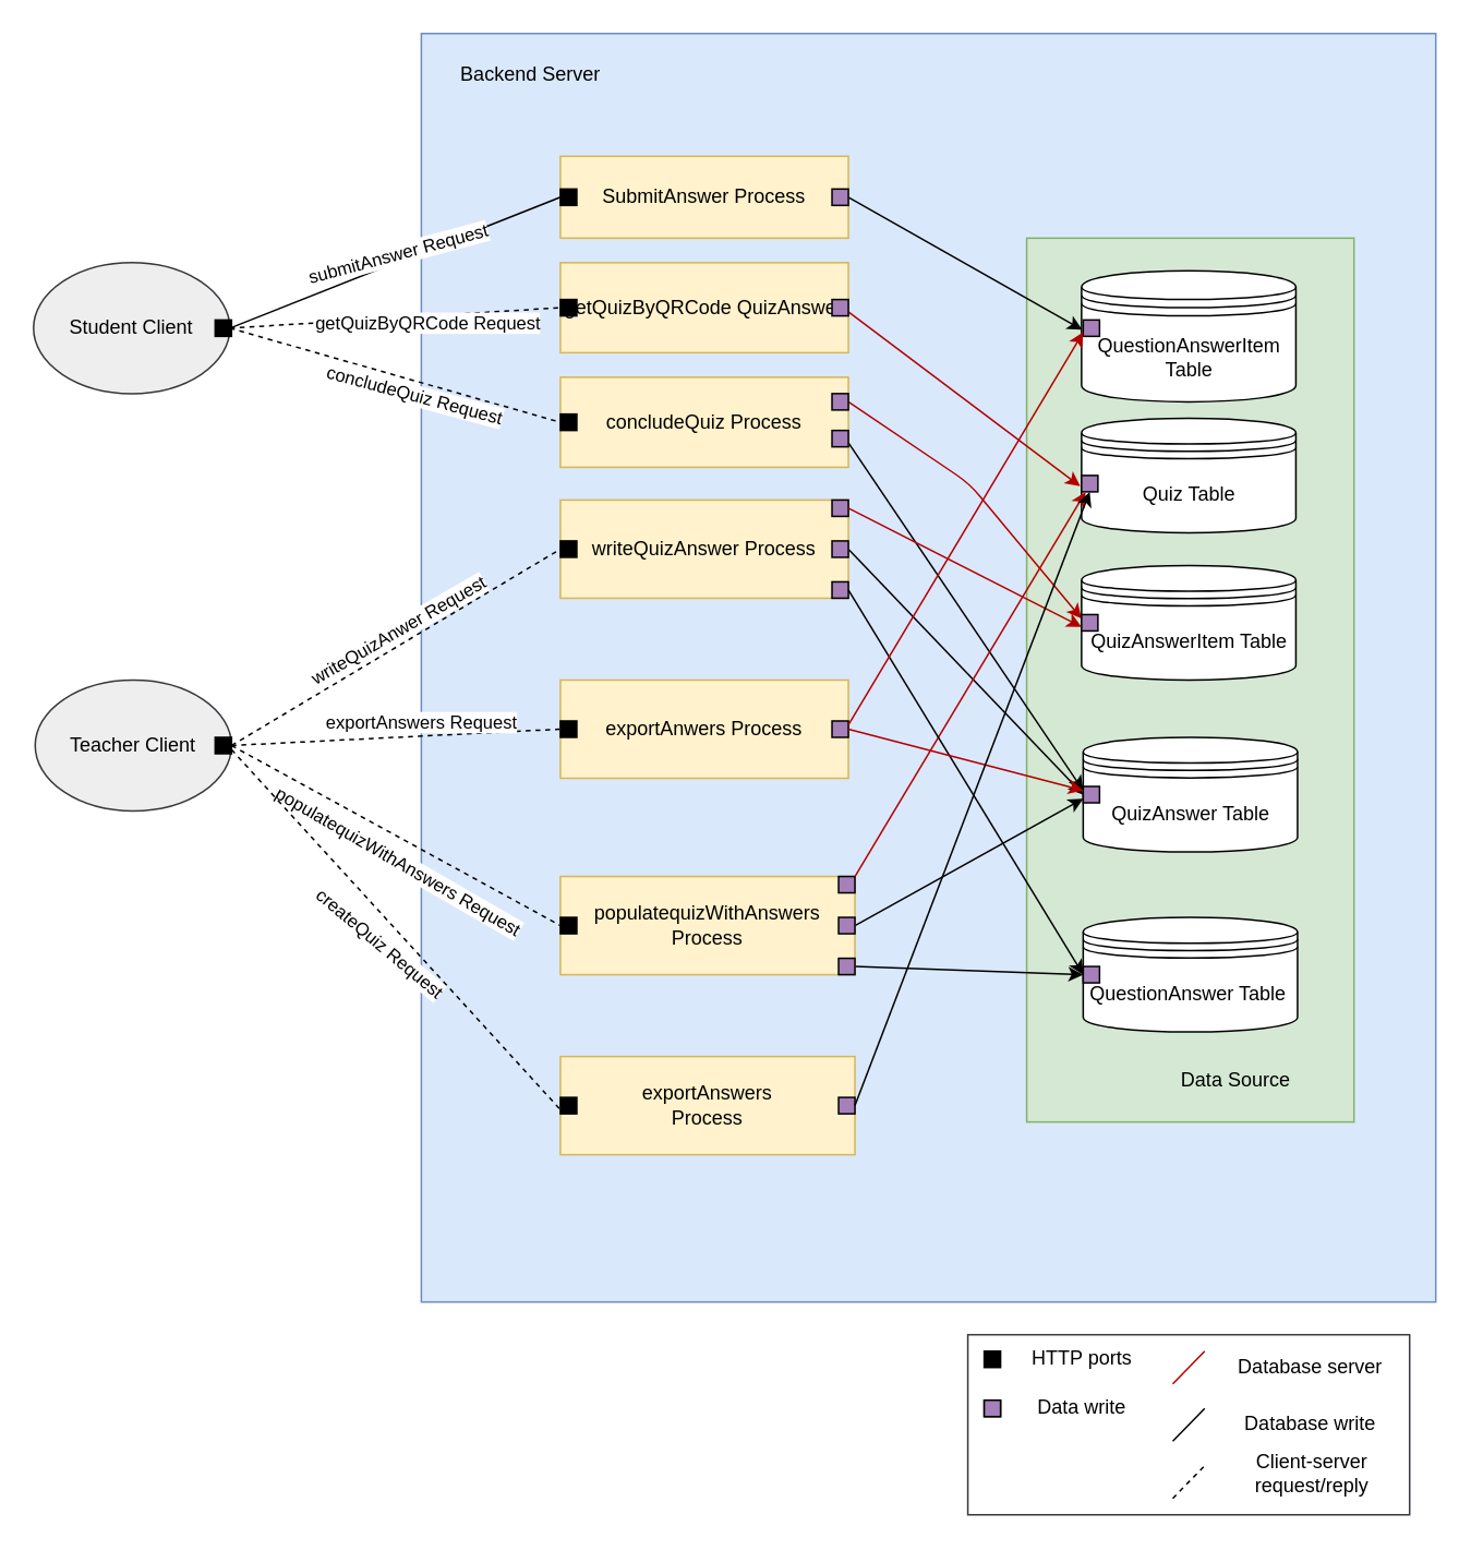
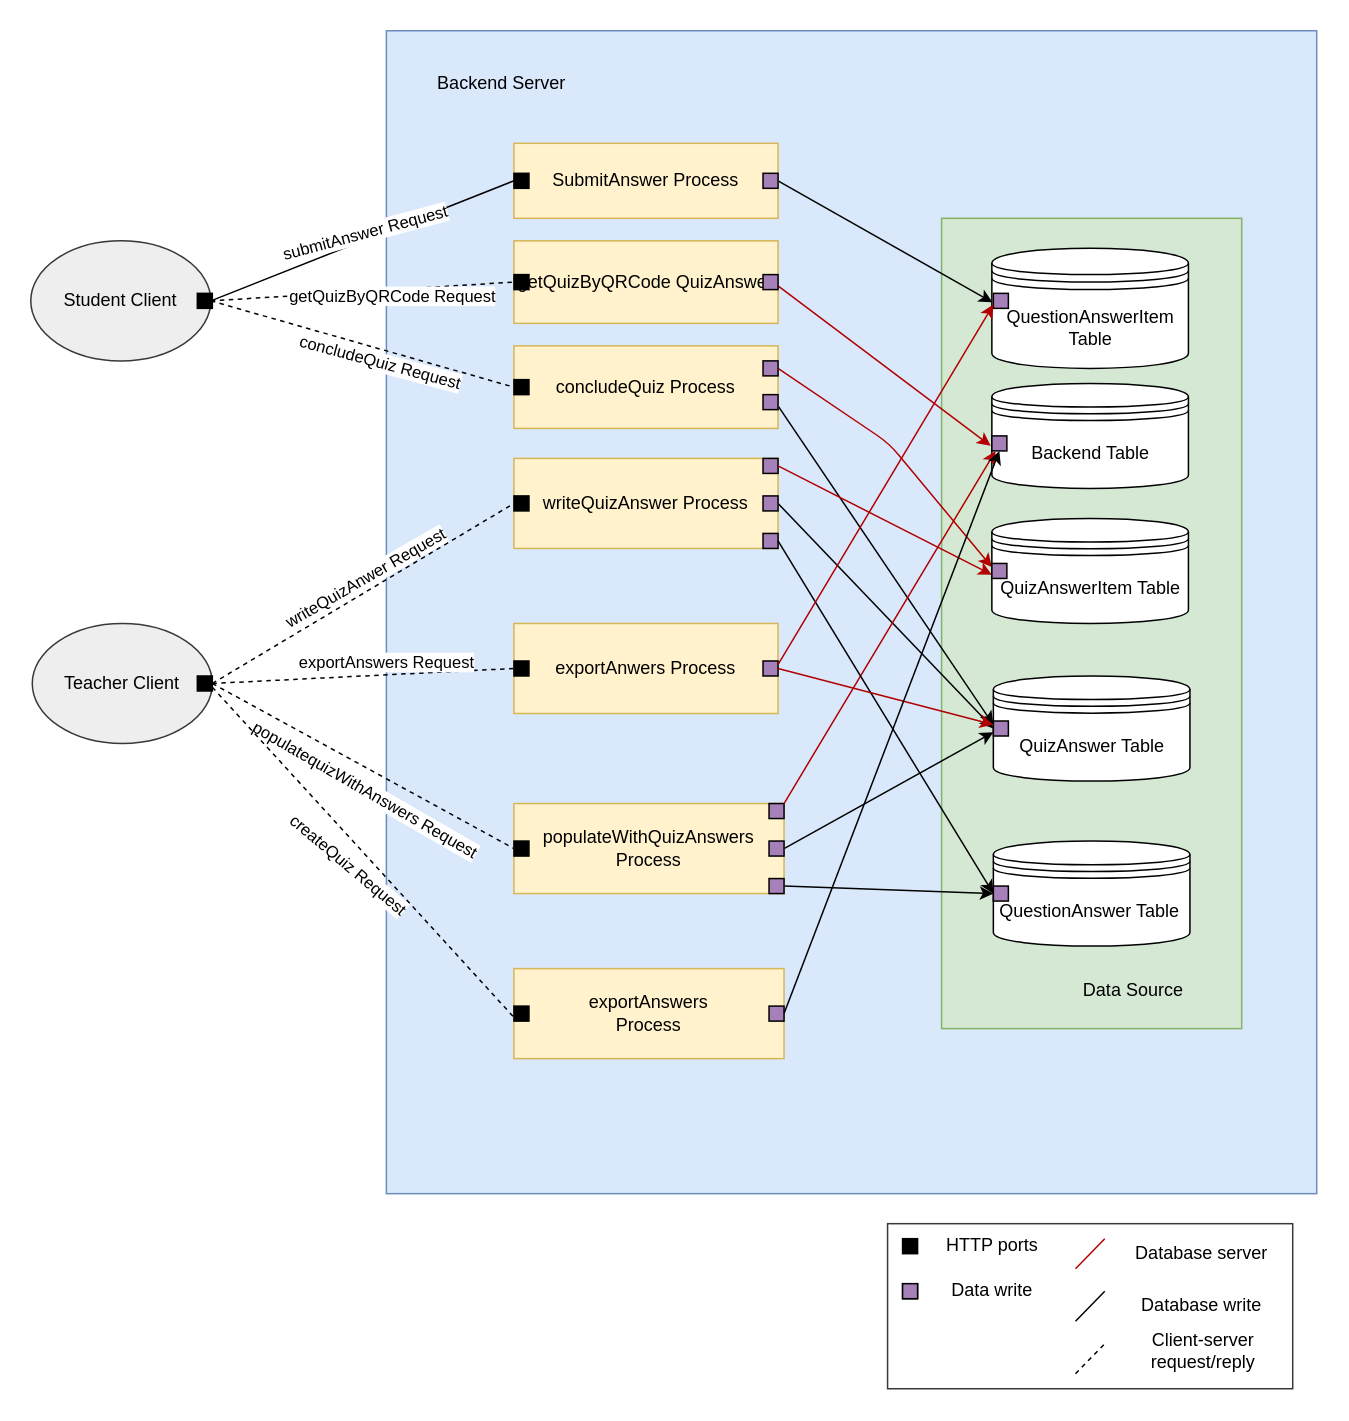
- <mxCell id="37" value="Backend Server" style="text;html=1;strokeColor=none;fillColor=none;align=center;verticalAlign=middle;whiteSpace=wrap;rounded=0;" parent="1" vertex="1"><mxGeometry x="271" y="35" width="106" height="20" as="geometry" /></mxCell>
+ <mxCell id="37" value="Backend Server" style="text;html=1;strokeColor=none;fillColor=none;align=center;verticalAlign=middle;whiteSpace=wrap;rounded=0;" parent="1" vertex="1"><mxGeometry x="281" y="45" width="106" height="20" as="geometry" /></mxCell>
- <mxCell id="31" value="&lt;span&gt;Quiz Table&lt;/span&gt;" style="shape=datastore;whiteSpace=wrap;html=1;" parent="1" vertex="1"><mxGeometry x="660.5" y="255" width="131" height="70" as="geometry" /></mxCell>
+ <mxCell id="31" value="&lt;span&gt;Backend Table&lt;/span&gt;" style="shape=datastore;whiteSpace=wrap;html=1;" parent="1" vertex="1"><mxGeometry x="660.5" y="255" width="131" height="70" as="geometry" /></mxCell>
- <mxCell id="53" value="populatequizWithAnswers&lt;br&gt;Process" style="rounded=0;whiteSpace=wrap;html=1;fillColor=#fff2cc;strokeColor=#d6b656;" parent="1" vertex="1"><mxGeometry x="342" y="535" width="180" height="60" as="geometry" /></mxCell>
+ <mxCell id="53" value="populateWithQuizAnswers&lt;br&gt;Process" style="rounded=0;whiteSpace=wrap;html=1;fillColor=#fff2cc;strokeColor=#d6b656;" parent="1" vertex="1"><mxGeometry x="342" y="535" width="180" height="60" as="geometry" /></mxCell>
